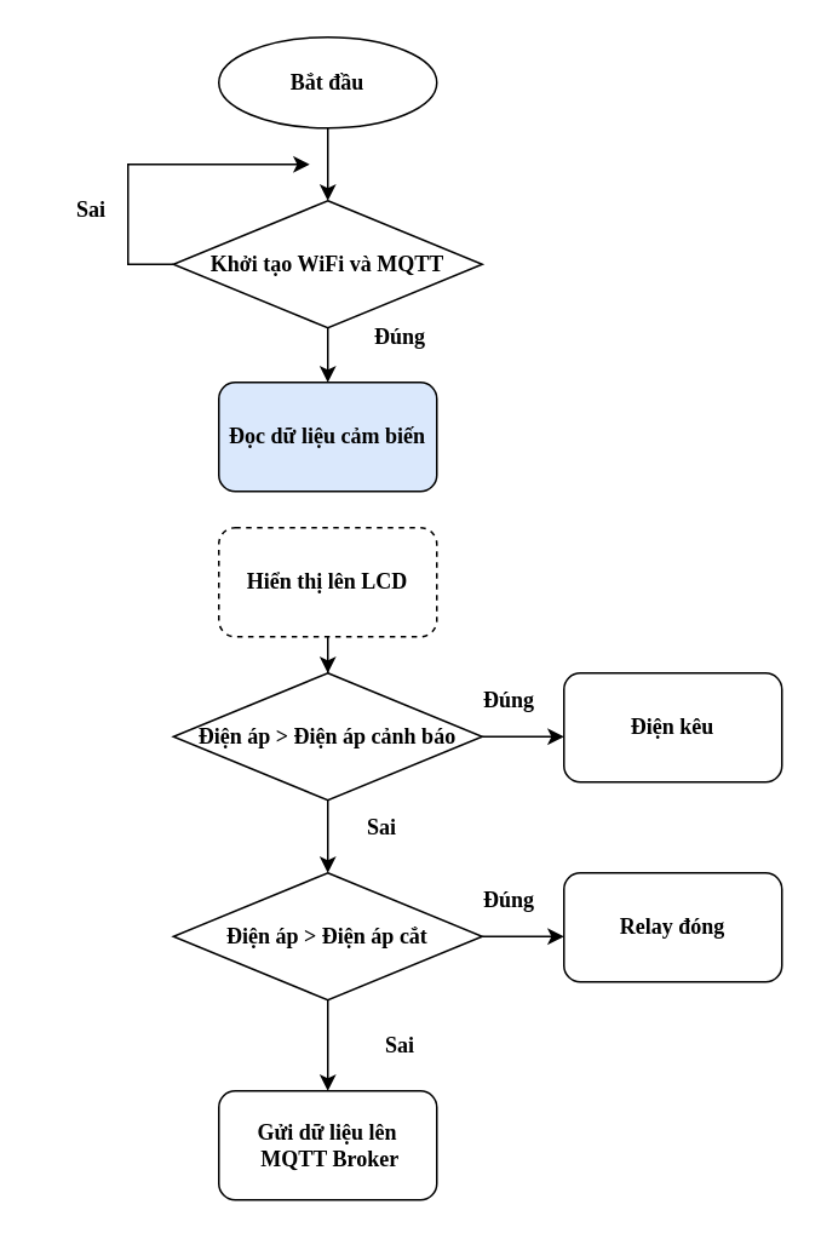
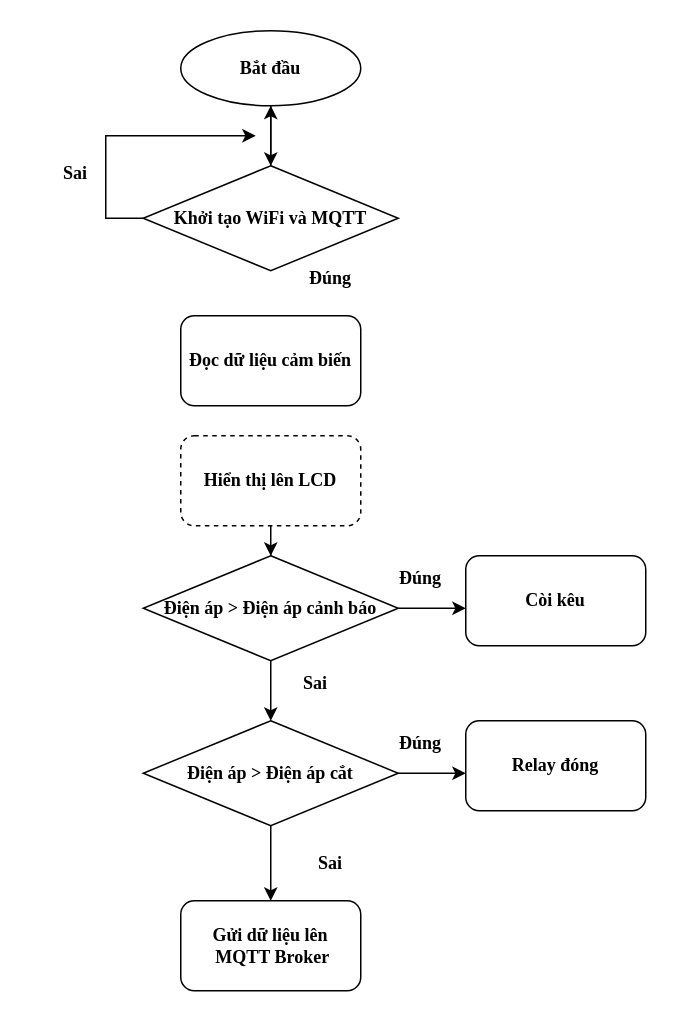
- <mxCell id="4" style="edgeStyle=orthogonalEdgeStyle;rounded=0;orthogonalLoop=1;jettySize=auto;html=1;fontFamily=Times New Roman;fontStyle=1;entryX=0.5;entryY=0;entryDx=0;entryDy=0;" parent="1" source="6" edge="1" target="7"><mxGeometry relative="1" as="geometry"><mxPoint x="180" y="230" as="targetPoint" /></mxGeometry></mxCell>
+ <mxCell id="4" style="edgeStyle=orthogonalEdgeStyle;rounded=0;orthogonalLoop=1;jettySize=auto;html=1;fontFamily=Times New Roman;fontStyle=1;" parent="1" source="6" edge="1" target="3"><mxGeometry relative="1" as="geometry"><mxPoint x="180" y="230" as="targetPoint" /></mxGeometry></mxCell>
- <mxCell id="7" value="Đọc dữ liệu cảm biến" style="rounded=1;whiteSpace=wrap;html=1;fontFamily=Times New Roman;fontStyle=1;fillColor=#dae8fc;" parent="1" vertex="1"><mxGeometry x="120" y="210" width="120" height="60" as="geometry" /></mxCell>
+ <mxCell id="7" value="Đọc dữ liệu cảm biến" style="rounded=1;whiteSpace=wrap;html=1;fontFamily=Times New Roman;fontStyle=1" parent="1" vertex="1"><mxGeometry x="120" y="210" width="120" height="60" as="geometry" /></mxCell>
- <mxCell id="11" value="Điện kêu" style="rounded=1;whiteSpace=wrap;html=1;fontFamily=Times New Roman;fontStyle=1" parent="1" vertex="1"><mxGeometry x="310" y="370" width="120" height="60" as="geometry" /></mxCell>
+ <mxCell id="11" value="Còi kêu" style="rounded=1;whiteSpace=wrap;html=1;fontFamily=Times New Roman;fontStyle=1" parent="1" vertex="1"><mxGeometry x="310" y="370" width="120" height="60" as="geometry" /></mxCell>
